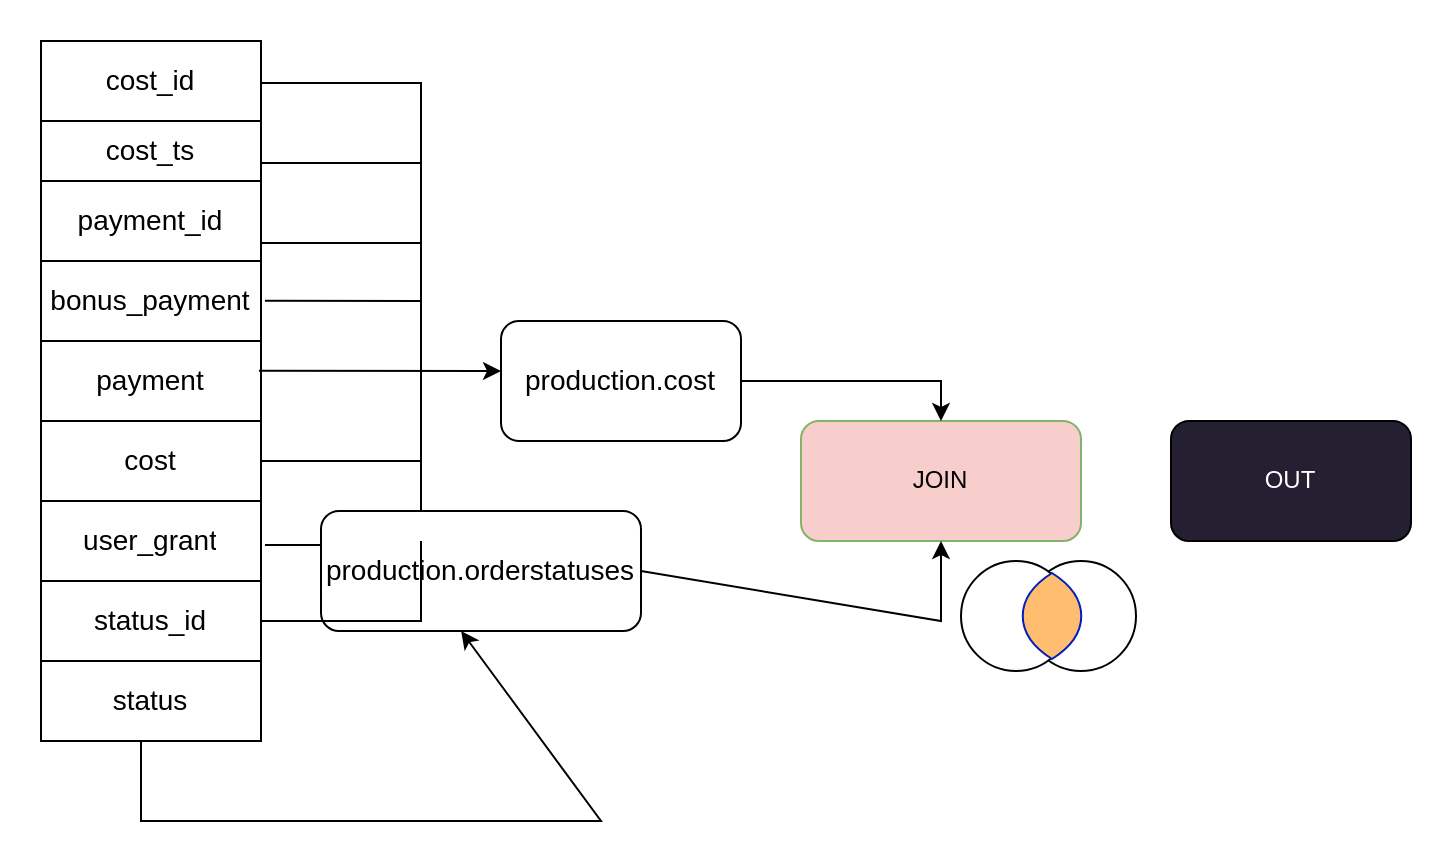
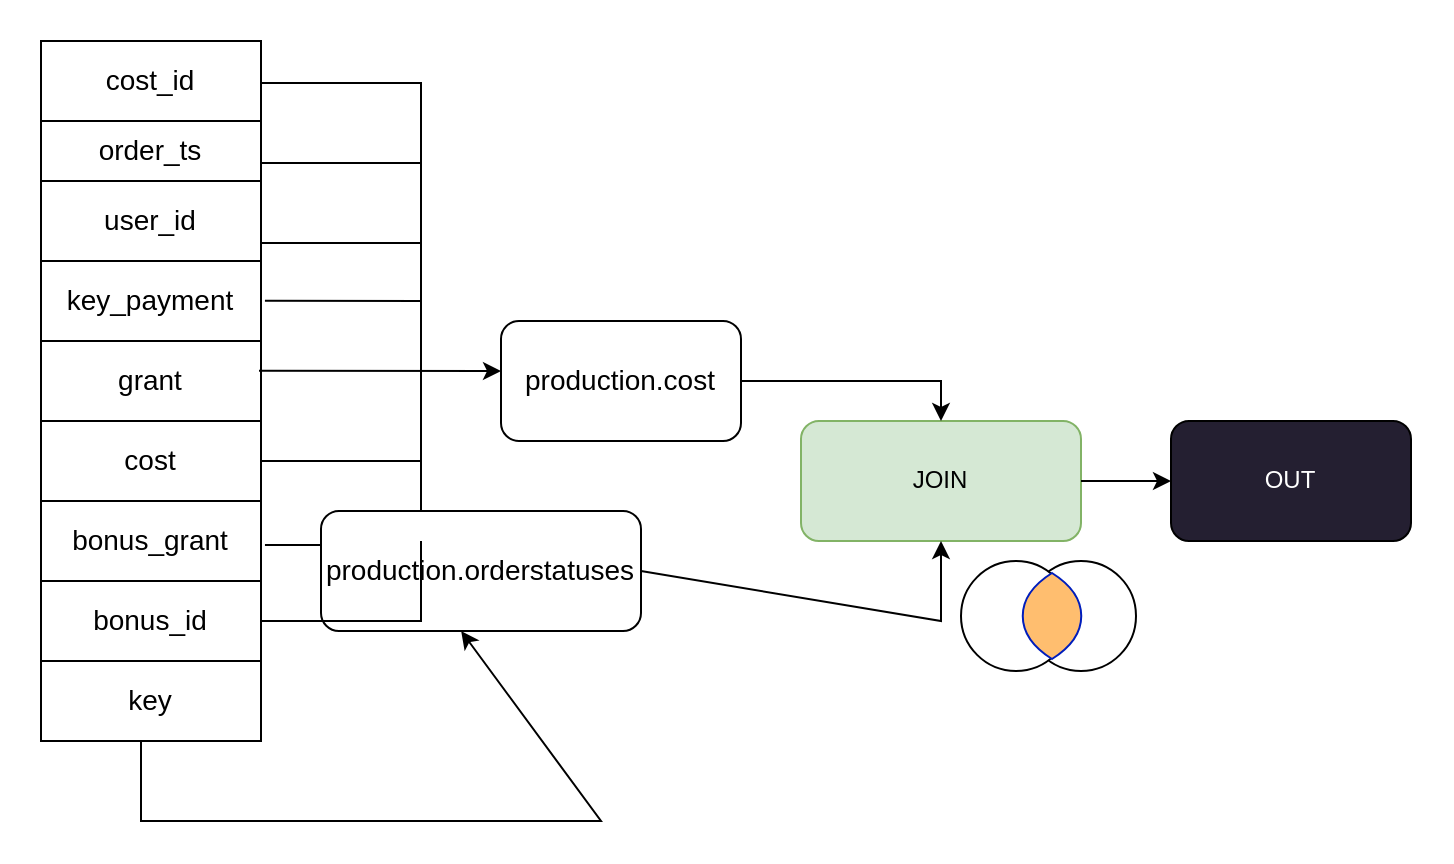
- <mxCell id="9" value="&lt;font style=&quot;font-size: 14px;&quot;&gt;cost_ts&lt;/font&gt;" style="shape=partialRectangle;html=1;whiteSpace=wrap;connectable=0;strokeColor=inherit;overflow=hidden;fillColor=none;top=0;left=0;bottom=0;right=0;pointerEvents=1;" vertex="1" parent="8"><mxGeometry width="110" height="30" as="geometry"><mxRectangle width="110" height="30" as="alternateBounds" /></mxGeometry></mxCell>
+ <mxCell id="9" value="&lt;font style=&quot;font-size: 14px;&quot;&gt;order_ts&lt;/font&gt;" style="shape=partialRectangle;html=1;whiteSpace=wrap;connectable=0;strokeColor=inherit;overflow=hidden;fillColor=none;top=0;left=0;bottom=0;right=0;pointerEvents=1;" vertex="1" parent="8"><mxGeometry width="110" height="30" as="geometry"><mxRectangle width="110" height="30" as="alternateBounds" /></mxGeometry></mxCell>
- <mxCell id="11" value="&lt;font style=&quot;font-size: 14px;&quot;&gt;payment_id&lt;/font&gt;" style="shape=partialRectangle;html=1;whiteSpace=wrap;connectable=0;strokeColor=inherit;overflow=hidden;fillColor=none;top=0;left=0;bottom=0;right=0;pointerEvents=1;" vertex="1" parent="10"><mxGeometry width="110" height="40" as="geometry"><mxRectangle width="110" height="40" as="alternateBounds" /></mxGeometry></mxCell>
+ <mxCell id="11" value="&lt;font style=&quot;font-size: 14px;&quot;&gt;user_id&lt;/font&gt;" style="shape=partialRectangle;html=1;whiteSpace=wrap;connectable=0;strokeColor=inherit;overflow=hidden;fillColor=none;top=0;left=0;bottom=0;right=0;pointerEvents=1;" vertex="1" parent="10"><mxGeometry width="110" height="40" as="geometry"><mxRectangle width="110" height="40" as="alternateBounds" /></mxGeometry></mxCell>
- <mxCell id="13" value="&lt;font style=&quot;font-size: 14px;&quot;&gt;bonus_payment&lt;/font&gt;" style="shape=partialRectangle;html=1;whiteSpace=wrap;connectable=0;strokeColor=inherit;overflow=hidden;fillColor=none;top=0;left=0;bottom=0;right=0;pointerEvents=1;" vertex="1" parent="12"><mxGeometry width="110" height="40" as="geometry"><mxRectangle width="110" height="40" as="alternateBounds" /></mxGeometry></mxCell>
+ <mxCell id="13" value="&lt;font style=&quot;font-size: 14px;&quot;&gt;key_payment&lt;/font&gt;" style="shape=partialRectangle;html=1;whiteSpace=wrap;connectable=0;strokeColor=inherit;overflow=hidden;fillColor=none;top=0;left=0;bottom=0;right=0;pointerEvents=1;" vertex="1" parent="12"><mxGeometry width="110" height="40" as="geometry"><mxRectangle width="110" height="40" as="alternateBounds" /></mxGeometry></mxCell>
- <mxCell id="15" value="&lt;font style=&quot;font-size: 14px;&quot;&gt;payment&lt;/font&gt;" style="shape=partialRectangle;html=1;whiteSpace=wrap;connectable=0;strokeColor=inherit;overflow=hidden;fillColor=none;top=0;left=0;bottom=0;right=0;pointerEvents=1;" vertex="1" parent="14"><mxGeometry width="110" height="40" as="geometry"><mxRectangle width="110" height="40" as="alternateBounds" /></mxGeometry></mxCell>
+ <mxCell id="15" value="&lt;font style=&quot;font-size: 14px;&quot;&gt;grant&lt;/font&gt;" style="shape=partialRectangle;html=1;whiteSpace=wrap;connectable=0;strokeColor=inherit;overflow=hidden;fillColor=none;top=0;left=0;bottom=0;right=0;pointerEvents=1;" vertex="1" parent="14"><mxGeometry width="110" height="40" as="geometry"><mxRectangle width="110" height="40" as="alternateBounds" /></mxGeometry></mxCell>
- <mxCell id="32" value="JOIN" style="rounded=1;whiteSpace=wrap;html=1;fillColor=#f8cecc;strokeColor=#82b366;" vertex="1" parent="1"><mxGeometry x="400" y="210" width="140" height="60" as="geometry" /></mxCell>
+ <mxCell id="32" value="JOIN" style="rounded=1;whiteSpace=wrap;html=1;fillColor=#d5e8d4;strokeColor=#82b366;" vertex="1" parent="1"><mxGeometry x="400" y="210" width="140" height="60" as="geometry" /></mxCell>
+ <mxCell id="38" value="" style="endArrow=classic;html=1;rounded=0;exitX=1;exitY=0.5;exitDx=0;exitDy=0;entryX=0;entryY=0.5;entryDx=0;entryDy=0;" edge="1" parent="1" source="32" target="37"><mxGeometry width="50" height="50" relative="1" as="geometry"><mxPoint x="800" y="299" as="sourcePoint" /><mxPoint x="740" y="270" as="targetPoint" /></mxGeometry></mxCell>
- <mxCell id="19" value="&lt;font style=&quot;font-size: 14px;&quot;&gt;user_grant&lt;/font&gt;" style="shape=partialRectangle;html=1;whiteSpace=wrap;connectable=0;strokeColor=inherit;overflow=hidden;fillColor=none;top=0;left=0;bottom=0;right=0;pointerEvents=1;" vertex="1" parent="18"><mxGeometry width="110" height="40" as="geometry"><mxRectangle width="110" height="40" as="alternateBounds" /></mxGeometry></mxCell>
+ <mxCell id="19" value="&lt;font style=&quot;font-size: 14px;&quot;&gt;bonus_grant&lt;/font&gt;" style="shape=partialRectangle;html=1;whiteSpace=wrap;connectable=0;strokeColor=inherit;overflow=hidden;fillColor=none;top=0;left=0;bottom=0;right=0;pointerEvents=1;" vertex="1" parent="18"><mxGeometry width="110" height="40" as="geometry"><mxRectangle width="110" height="40" as="alternateBounds" /></mxGeometry></mxCell>
- <mxCell id="21" value="&lt;font style=&quot;font-size: 14px;&quot;&gt;status_id&lt;/font&gt;" style="shape=partialRectangle;html=1;whiteSpace=wrap;connectable=0;strokeColor=inherit;overflow=hidden;fillColor=none;top=0;left=0;bottom=0;right=0;pointerEvents=1;" vertex="1" parent="20"><mxGeometry width="110" height="40" as="geometry"><mxRectangle width="110" height="40" as="alternateBounds" /></mxGeometry></mxCell>
+ <mxCell id="21" value="&lt;font style=&quot;font-size: 14px;&quot;&gt;bonus_id&lt;/font&gt;" style="shape=partialRectangle;html=1;whiteSpace=wrap;connectable=0;strokeColor=inherit;overflow=hidden;fillColor=none;top=0;left=0;bottom=0;right=0;pointerEvents=1;" vertex="1" parent="20"><mxGeometry width="110" height="40" as="geometry"><mxRectangle width="110" height="40" as="alternateBounds" /></mxGeometry></mxCell>
- <mxCell id="23" value="&lt;font style=&quot;font-size: 14px;&quot;&gt;status&lt;/font&gt;" style="shape=partialRectangle;html=1;whiteSpace=wrap;connectable=0;strokeColor=inherit;overflow=hidden;fillColor=none;top=0;left=0;bottom=0;right=0;pointerEvents=1;" vertex="1" parent="22"><mxGeometry width="110" height="40" as="geometry"><mxRectangle width="110" height="40" as="alternateBounds" /></mxGeometry></mxCell>
+ <mxCell id="23" value="&lt;font style=&quot;font-size: 14px;&quot;&gt;key&lt;/font&gt;" style="shape=partialRectangle;html=1;whiteSpace=wrap;connectable=0;strokeColor=inherit;overflow=hidden;fillColor=none;top=0;left=0;bottom=0;right=0;pointerEvents=1;" vertex="1" parent="22"><mxGeometry width="110" height="40" as="geometry"><mxRectangle width="110" height="40" as="alternateBounds" /></mxGeometry></mxCell>
